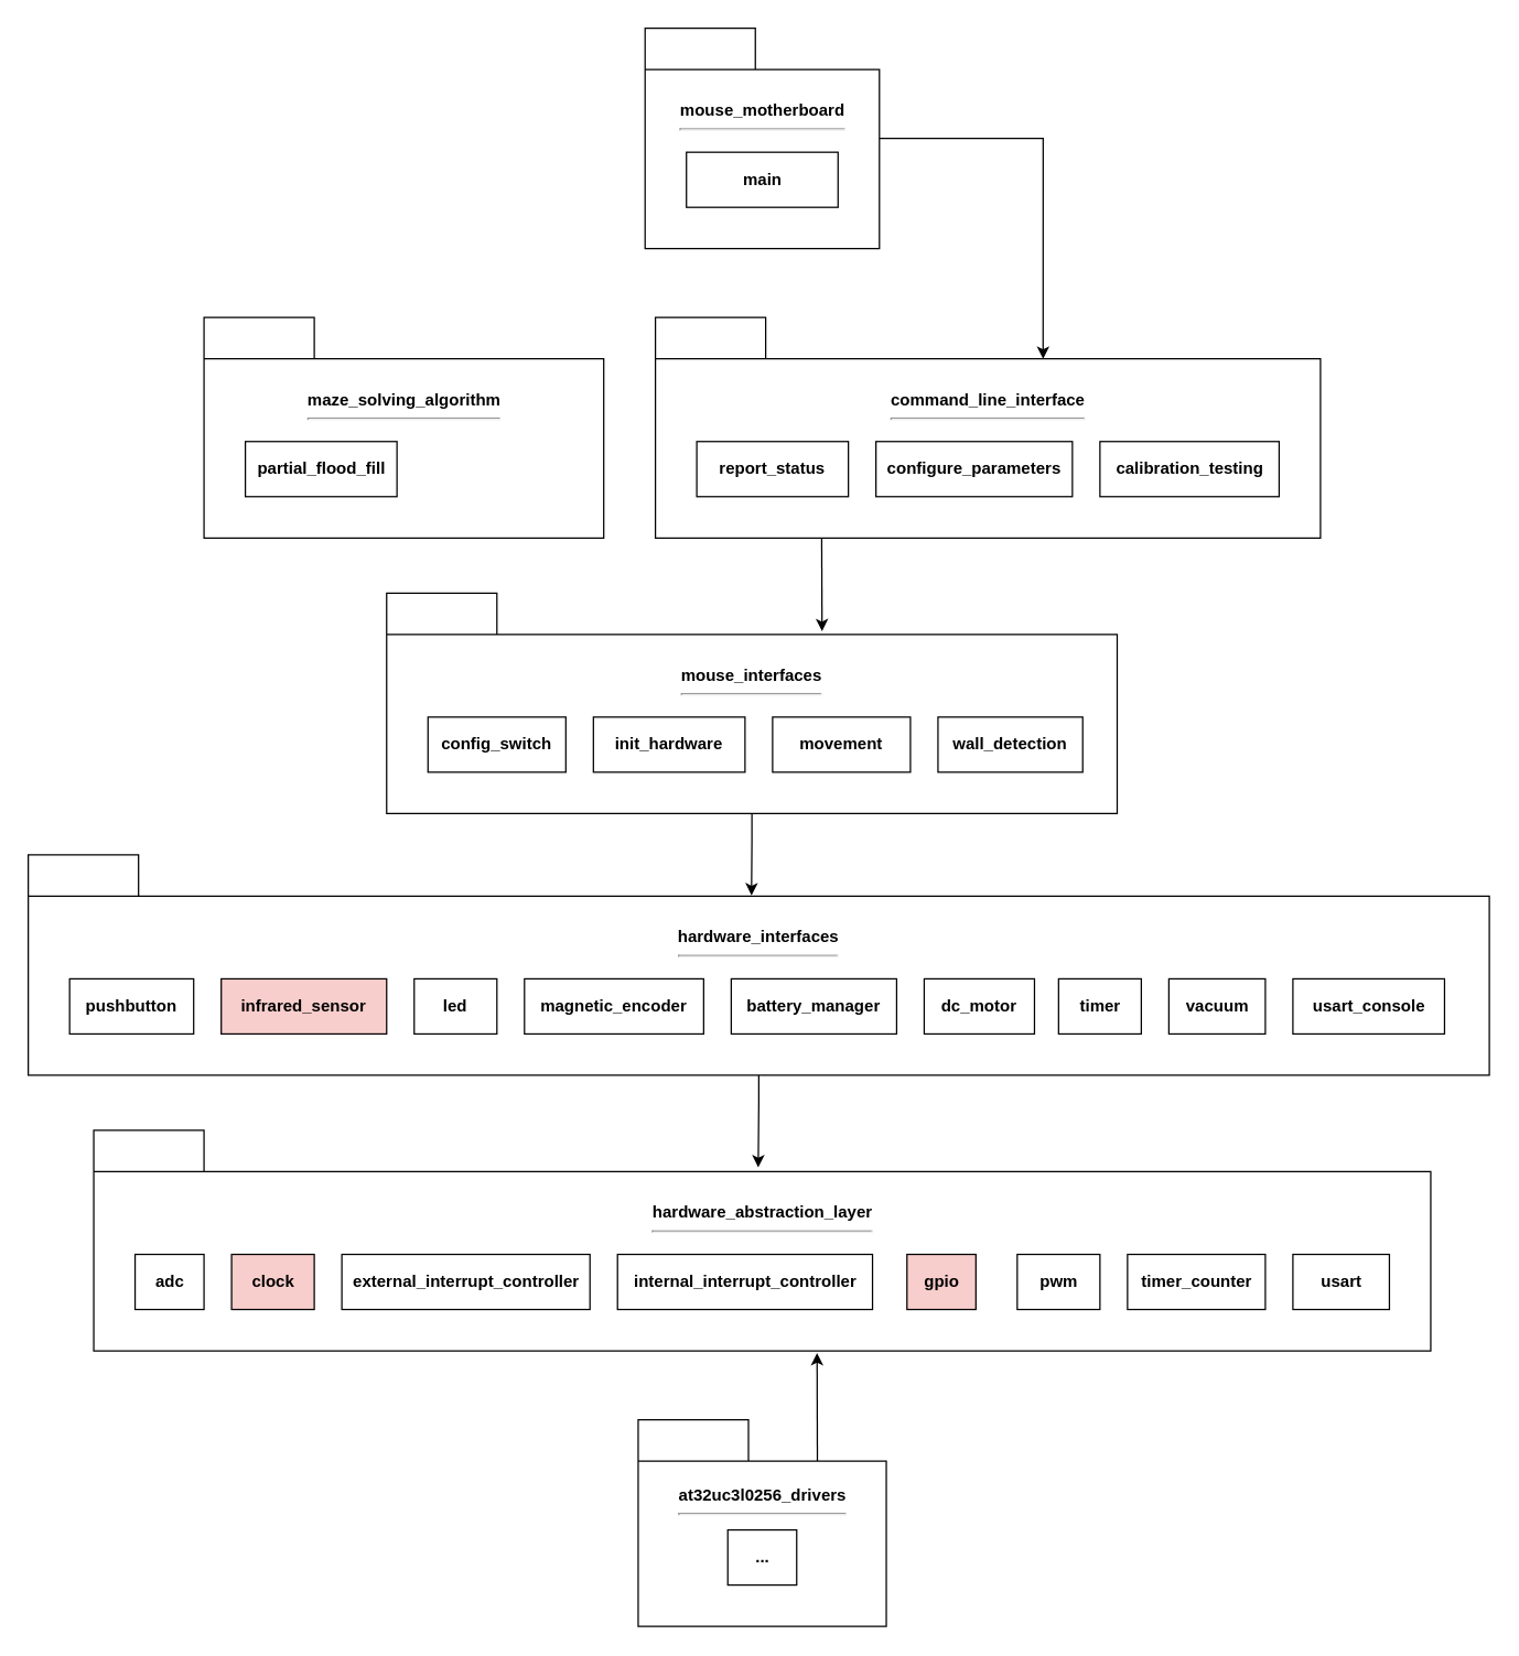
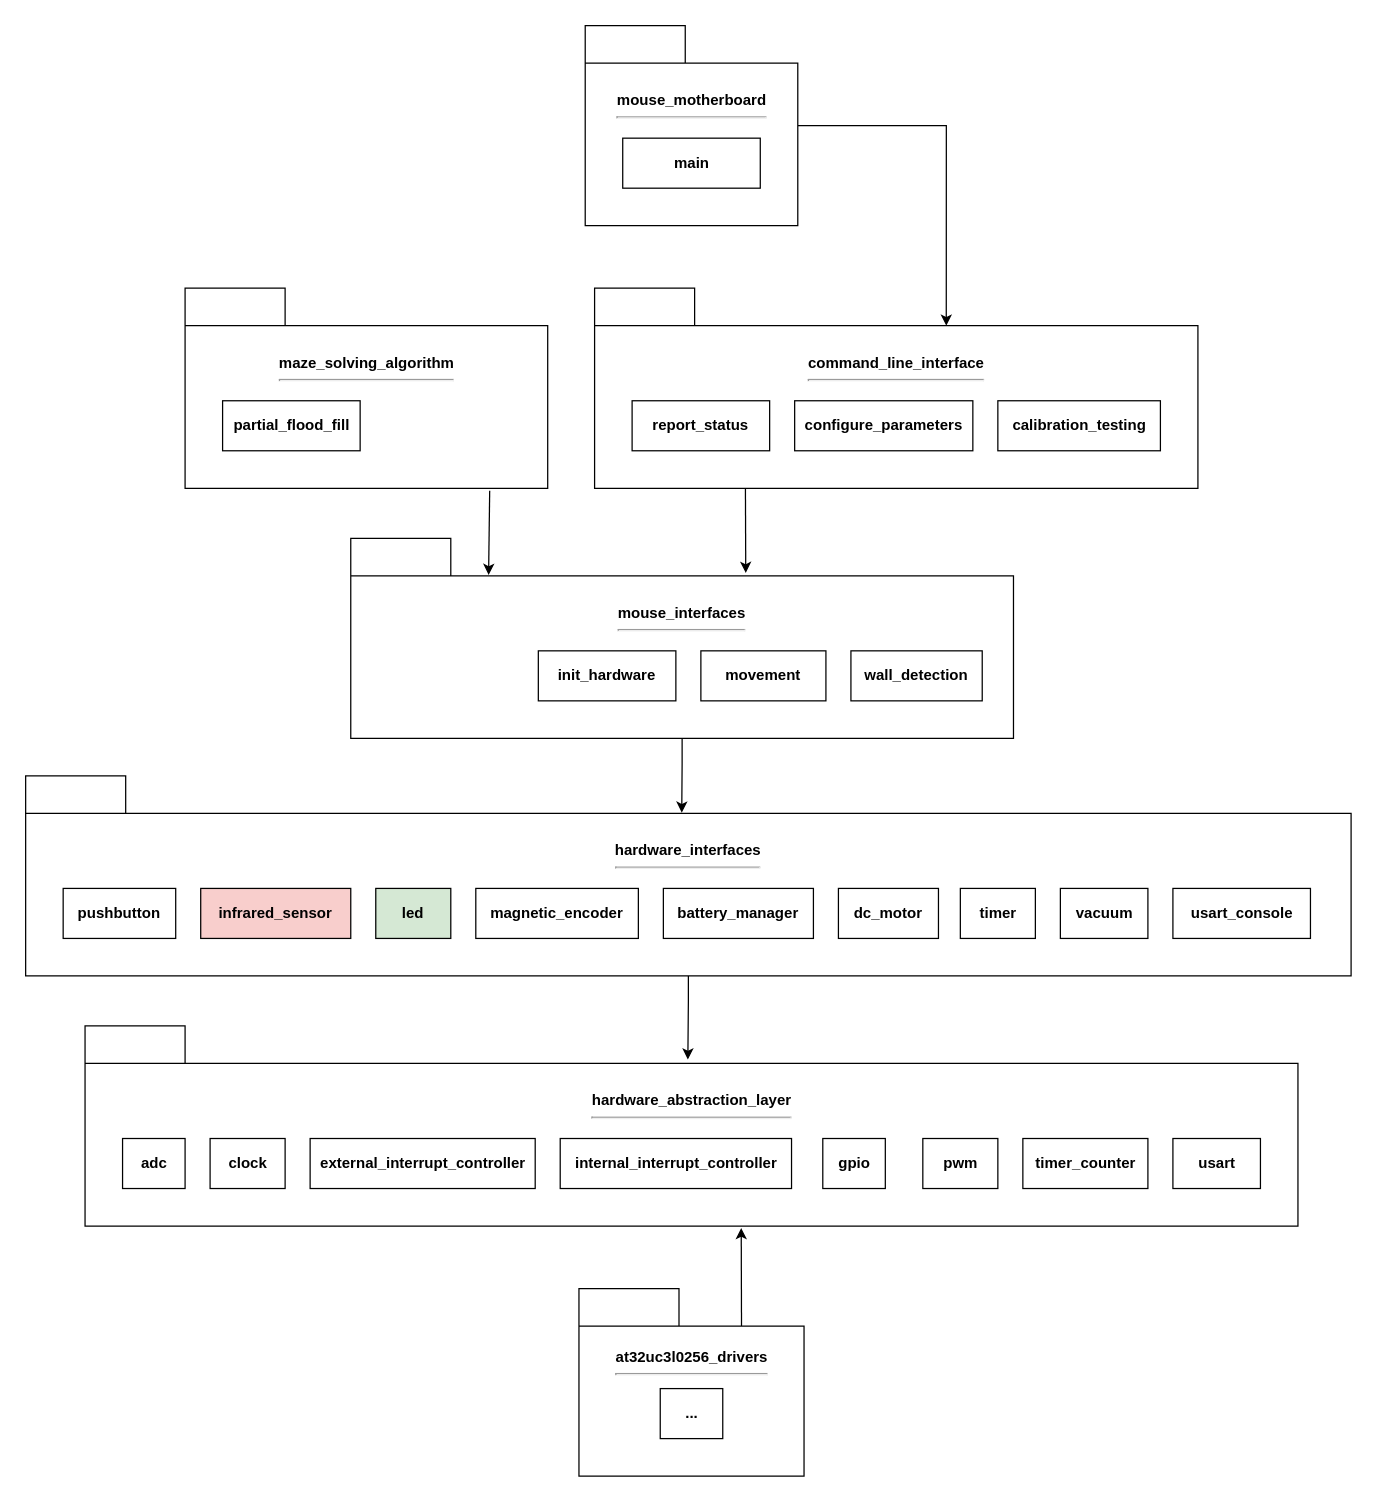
+ <mxCell id="43" value="" style="endArrow=classic;html=1;rounded=0;exitX=0.84;exitY=1.012;exitDx=0;exitDy=0;exitPerimeter=0;entryX=0.208;entryY=0.183;entryDx=0;entryDy=0;entryPerimeter=0;" edge="1" parent="1" source="28" target="22"><mxGeometry width="50" height="50" relative="1" as="geometry"><mxPoint x="450" y="450" as="sourcePoint" /><mxPoint x="500" y="400" as="targetPoint" /></mxGeometry></mxCell>
- <mxCell id="23" value="&lt;b&gt;config_switch&lt;/b&gt;" style="rounded=0;whiteSpace=wrap;html=1;" vertex="1" parent="1"><mxGeometry x="310" y="520" width="100" height="40" as="geometry" /></mxCell>
- <mxCell id="5" value="&lt;b&gt;led&lt;/b&gt;" style="rounded=0;whiteSpace=wrap;html=1;" vertex="1" parent="1"><mxGeometry x="300" y="710" width="60" height="40" as="geometry" /></mxCell>
+ <mxCell id="5" value="&lt;b&gt;led&lt;/b&gt;" style="rounded=0;whiteSpace=wrap;html=1;fillColor=#d5e8d4;" vertex="1" parent="1"><mxGeometry x="300" y="710" width="60" height="40" as="geometry" /></mxCell>
- <mxCell id="12" value="&lt;b&gt;clock&lt;/b&gt;" style="rounded=0;whiteSpace=wrap;html=1;fillColor=#f8cecc;" vertex="1" parent="1"><mxGeometry x="167.5" y="910" width="60" height="40" as="geometry" /></mxCell>
+ <mxCell id="12" value="&lt;b&gt;clock&lt;/b&gt;" style="rounded=0;whiteSpace=wrap;html=1;" vertex="1" parent="1"><mxGeometry x="167.5" y="910" width="60" height="40" as="geometry" /></mxCell>
- <mxCell id="15" value="&lt;b&gt;gpio&lt;/b&gt;" style="rounded=0;whiteSpace=wrap;html=1;fillColor=#f8cecc;" vertex="1" parent="1"><mxGeometry x="657.5" y="910" width="50" height="40" as="geometry" /></mxCell>
+ <mxCell id="15" value="&lt;b&gt;gpio&lt;/b&gt;" style="rounded=0;whiteSpace=wrap;html=1;" vertex="1" parent="1"><mxGeometry x="657.5" y="910" width="50" height="40" as="geometry" /></mxCell>
